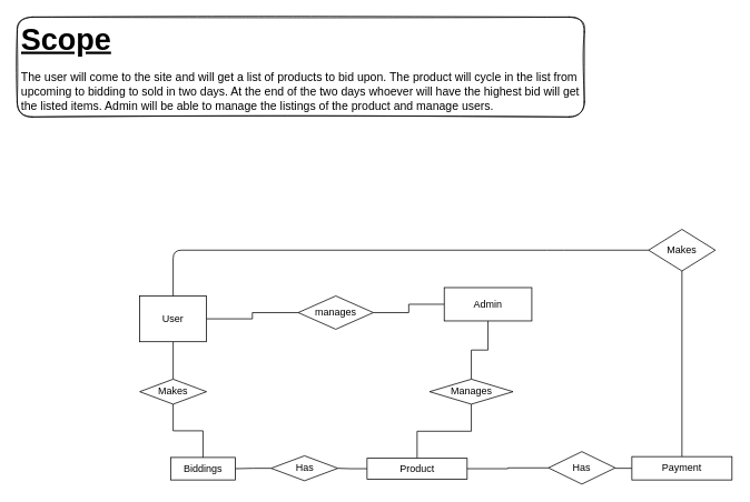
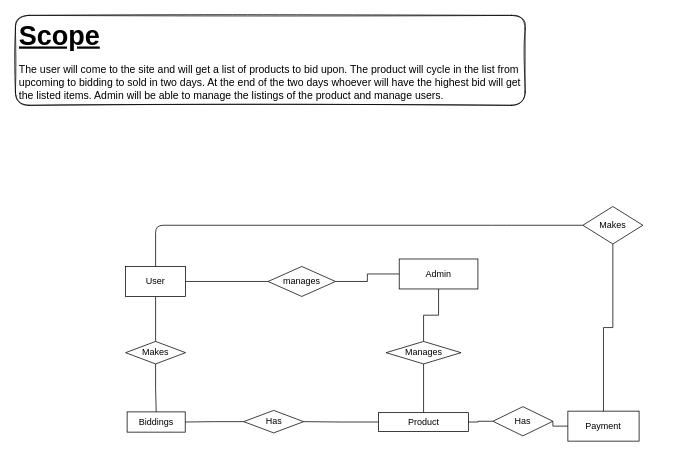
- <mxCell id="5" value="User" style="rounded=0;whiteSpace=wrap;html=1;" vertex="1" parent="1"><mxGeometry x="167" y="355" width="80" height="55" as="geometry" /></mxCell>
+ <mxCell id="5" value="User" style="rounded=0;whiteSpace=wrap;html=1;" vertex="1" parent="1"><mxGeometry x="167" y="355" width="80" height="40" as="geometry" /></mxCell>
- <mxCell id="16" value="Biddings" style="whiteSpace=wrap;html=1;rounded=0;" vertex="1" parent="1"><mxGeometry x="204" y="549" width="77.5" height="27" as="geometry" /></mxCell>
+ <mxCell id="16" value="Biddings" style="whiteSpace=wrap;html=1;rounded=0;" vertex="1" parent="1"><mxGeometry x="169" y="549" width="77.5" height="27" as="geometry" /></mxCell>
- <mxCell id="13" value="Product" style="whiteSpace=wrap;html=1;rounded=0;" vertex="1" parent="1"><mxGeometry x="439.5" y="550" width="120" height="25" as="geometry" /></mxCell>
+ <mxCell id="13" value="Product" style="whiteSpace=wrap;html=1;rounded=0;" vertex="1" parent="1"><mxGeometry x="504.5" y="550" width="120" height="25" as="geometry" /></mxCell>
- <mxCell id="22" value="Payment" style="whiteSpace=wrap;html=1;rounded=0;" vertex="1" parent="1"><mxGeometry x="757" y="548" width="120" height="28" as="geometry" /></mxCell>
+ <mxCell id="22" value="Payment" style="whiteSpace=wrap;html=1;rounded=0;" vertex="1" parent="1"><mxGeometry x="757" y="548" width="95" height="40" as="geometry" /></mxCell>
